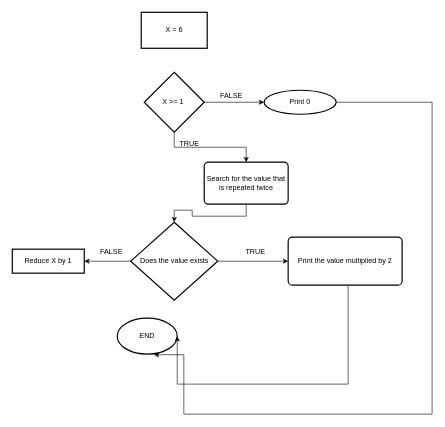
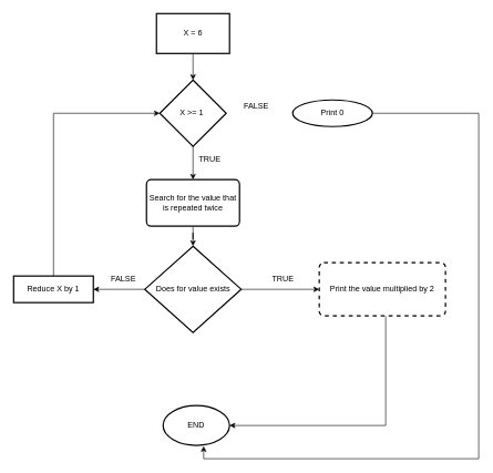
+ <mxCell id="5" style="edgeStyle=orthogonalEdgeStyle;rounded=0;orthogonalLoop=1;jettySize=auto;html=1;entryX=0.5;entryY=0;entryDx=0;entryDy=0;entryPerimeter=0;" edge="1" parent="1" source="6" target="4"><mxGeometry relative="1" as="geometry" /></mxCell>
+ <mxCell id="17" style="edgeStyle=orthogonalEdgeStyle;rounded=0;orthogonalLoop=1;jettySize=auto;html=1;entryX=0;entryY=0.5;entryDx=0;entryDy=0;entryPerimeter=0;" edge="1" parent="1" source="18" target="4"><mxGeometry relative="1" as="geometry"><Array as="points"><mxPoint x="80" y="170" /></Array></mxGeometry></mxCell>
- <mxCell id="3" style="edgeStyle=orthogonalEdgeStyle;rounded=0;orthogonalLoop=1;jettySize=auto;html=1;" edge="1" parent="1" source="4" target="16"><mxGeometry relative="1" as="geometry" /></mxCell>
- <mxCell id="12" value="Search for the value that is repeated twice" style="rounded=1;whiteSpace=wrap;html=1;absoluteArcSize=1;arcSize=14;strokeWidth=2;" vertex="1" parent="1"><mxGeometry x="340" y="270" width="140" height="70" as="geometry" /></mxCell>
+ <mxCell id="12" value="Search for the value that is repeated twice" style="rounded=1;whiteSpace=wrap;html=1;absoluteArcSize=1;arcSize=14;strokeWidth=2;" vertex="1" parent="1"><mxGeometry x="220" y="270" width="140" height="70" as="geometry" /></mxCell>
- <mxCell id="10" value="Does the value exists" style="strokeWidth=2;html=1;shape=mxgraph.flowchart.decision;whiteSpace=wrap;" vertex="1" parent="1"><mxGeometry x="217.5" y="370" width="145" height="130" as="geometry" /></mxCell>
+ <mxCell id="10" value="Does for value exists" style="strokeWidth=2;html=1;shape=mxgraph.flowchart.decision;whiteSpace=wrap;" vertex="1" parent="1"><mxGeometry x="217.5" y="370" width="145" height="130" as="geometry" /></mxCell>
- <mxCell id="14" value="Print the value multiplied by 2" style="rounded=1;whiteSpace=wrap;html=1;absoluteArcSize=1;arcSize=14;strokeWidth=2;" vertex="1" parent="1"><mxGeometry x="480" y="395" width="190" height="80" as="geometry" /></mxCell>
+ <mxCell id="14" value="Print the value multiplied by 2" style="rounded=1;whiteSpace=wrap;html=1;absoluteArcSize=1;arcSize=14;strokeWidth=2;dashed=1;" vertex="1" parent="1"><mxGeometry x="480" y="395" width="190" height="80" as="geometry" /></mxCell>
- <mxCell id="7" value="END" style="strokeWidth=2;html=1;shape=mxgraph.flowchart.start_1;whiteSpace=wrap;" parent="1" vertex="1"><mxGeometry x="195" y="530" width="100" height="60" as="geometry" /></mxCell>
+ <mxCell id="7" value="END" style="strokeWidth=2;html=1;shape=mxgraph.flowchart.start_1;whiteSpace=wrap;" parent="1" vertex="1"><mxGeometry x="245" y="610" width="100" height="60" as="geometry" /></mxCell>
